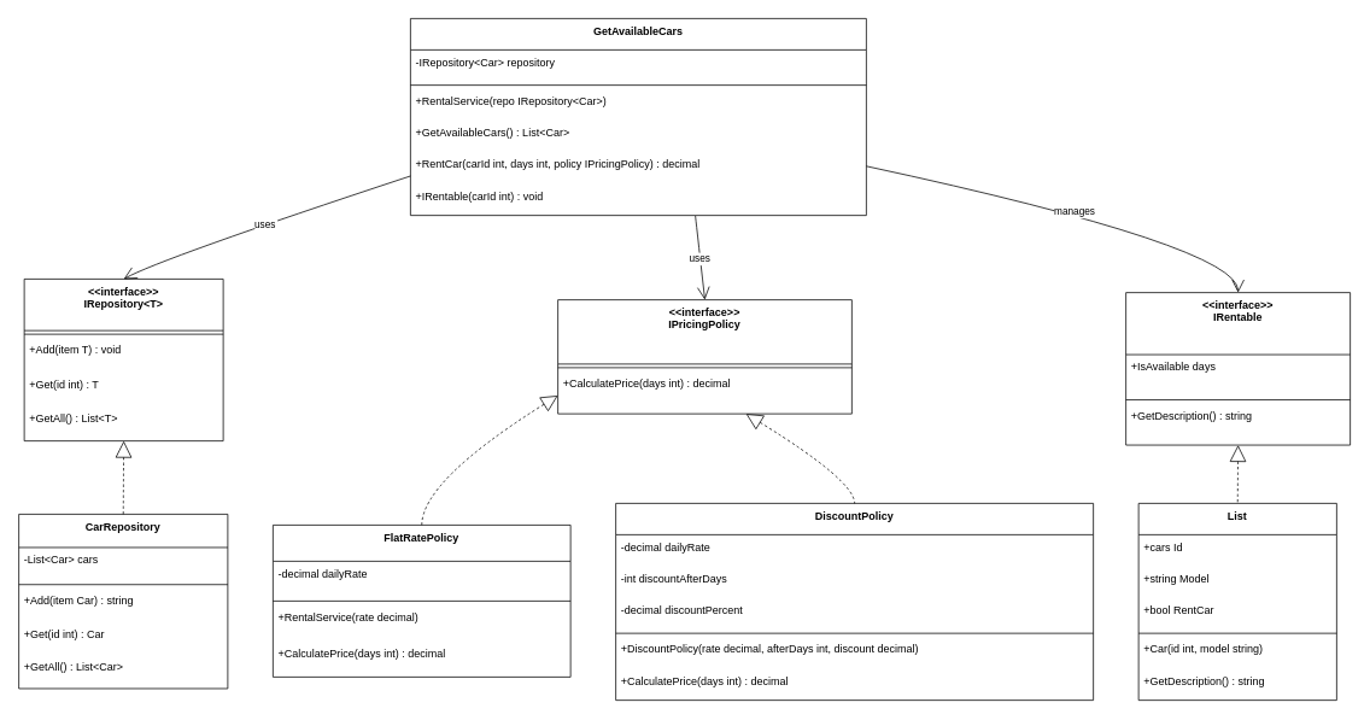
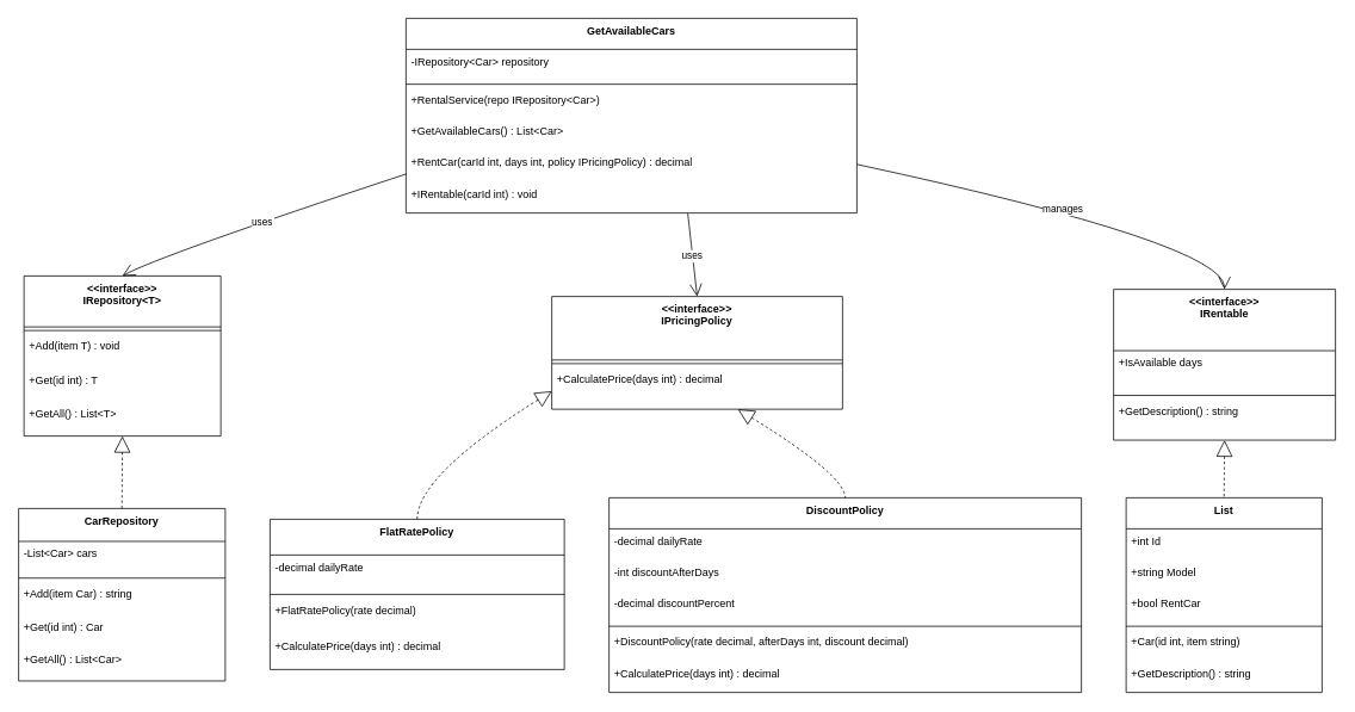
- <mxCell id="15" value="+cars Id" style="text;strokeColor=none;fillColor=none;align=left;verticalAlign=top;spacingLeft=4;spacingRight=4;overflow=hidden;rotatable=0;points=[[0,0.5],[1,0.5]];portConstraint=eastwest;" vertex="1" parent="14"><mxGeometry y="34.667" width="219" height="35" as="geometry" /></mxCell>
+ <mxCell id="15" value="+int Id" style="text;strokeColor=none;fillColor=none;align=left;verticalAlign=top;spacingLeft=4;spacingRight=4;overflow=hidden;rotatable=0;points=[[0,0.5],[1,0.5]];portConstraint=eastwest;" vertex="1" parent="14"><mxGeometry y="34.667" width="219" height="35" as="geometry" /></mxCell>
- <mxCell id="24" value="+RentalService(rate decimal)" style="text;strokeColor=none;fillColor=none;align=left;verticalAlign=top;spacingLeft=4;spacingRight=4;overflow=hidden;rotatable=0;points=[[0,0.5],[1,0.5]];portConstraint=eastwest;" vertex="1" parent="21"><mxGeometry y="88" width="329" height="40" as="geometry" /></mxCell>
+ <mxCell id="24" value="+FlatRatePolicy(rate decimal)" style="text;strokeColor=none;fillColor=none;align=left;verticalAlign=top;spacingLeft=4;spacingRight=4;overflow=hidden;rotatable=0;points=[[0,0.5],[1,0.5]];portConstraint=eastwest;" vertex="1" parent="21"><mxGeometry y="88" width="329" height="40" as="geometry" /></mxCell>
- <mxCell id="19" value="+Car(id int, model string)" style="text;strokeColor=none;fillColor=none;align=left;verticalAlign=top;spacingLeft=4;spacingRight=4;overflow=hidden;rotatable=0;points=[[0,0.5],[1,0.5]];portConstraint=eastwest;" vertex="1" parent="14"><mxGeometry y="147.667" width="219" height="35" as="geometry" /></mxCell>
+ <mxCell id="19" value="+Car(id int, item string)" style="text;strokeColor=none;fillColor=none;align=left;verticalAlign=top;spacingLeft=4;spacingRight=4;overflow=hidden;rotatable=0;points=[[0,0.5],[1,0.5]];portConstraint=eastwest;" vertex="1" parent="14"><mxGeometry y="147.667" width="219" height="35" as="geometry" /></mxCell>
